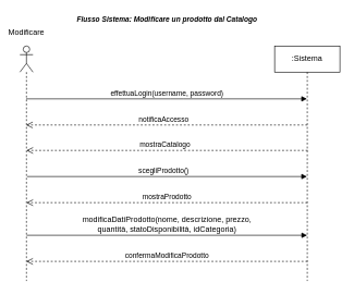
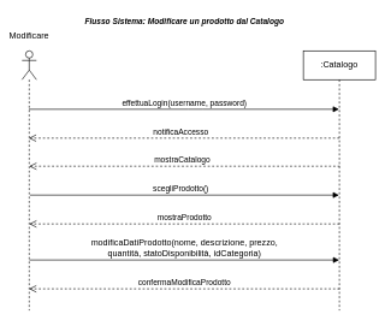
- <mxCell id="3" value=":Sistema" style="shape=umlLifeline;perimeter=lifelinePerimeter;whiteSpace=wrap;html=1;container=1;collapsible=0;recursiveResize=0;outlineConnect=0;" parent="1" vertex="1"><mxGeometry x="420" y="70" width="100" height="360" as="geometry" /></mxCell>
+ <mxCell id="3" value=":Catalogo" style="shape=umlLifeline;perimeter=lifelinePerimeter;whiteSpace=wrap;html=1;container=1;collapsible=0;recursiveResize=0;outlineConnect=0;" parent="1" vertex="1"><mxGeometry x="420" y="70" width="100" height="360" as="geometry" /></mxCell>
